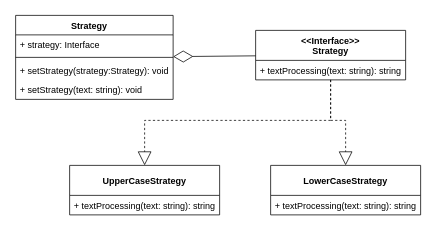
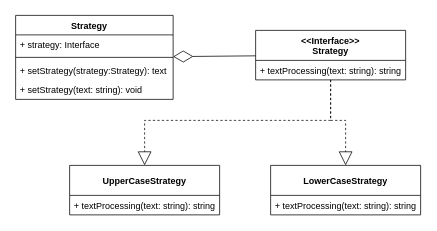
- <mxCell id="5" value="+ setStrategy(strategy:Strategy): void" style="text;strokeColor=none;fillColor=none;align=left;verticalAlign=top;spacingLeft=4;spacingRight=4;overflow=hidden;rotatable=0;points=[[0,0.5],[1,0.5]];portConstraint=eastwest;" vertex="1" parent="2"><mxGeometry y="60" width="210" height="26" as="geometry" /></mxCell>
+ <mxCell id="5" value="+ setStrategy(strategy:Strategy): text" style="text;strokeColor=none;fillColor=none;align=left;verticalAlign=top;spacingLeft=4;spacingRight=4;overflow=hidden;rotatable=0;points=[[0,0.5],[1,0.5]];portConstraint=eastwest;" vertex="1" parent="2"><mxGeometry y="60" width="210" height="26" as="geometry" /></mxCell>
